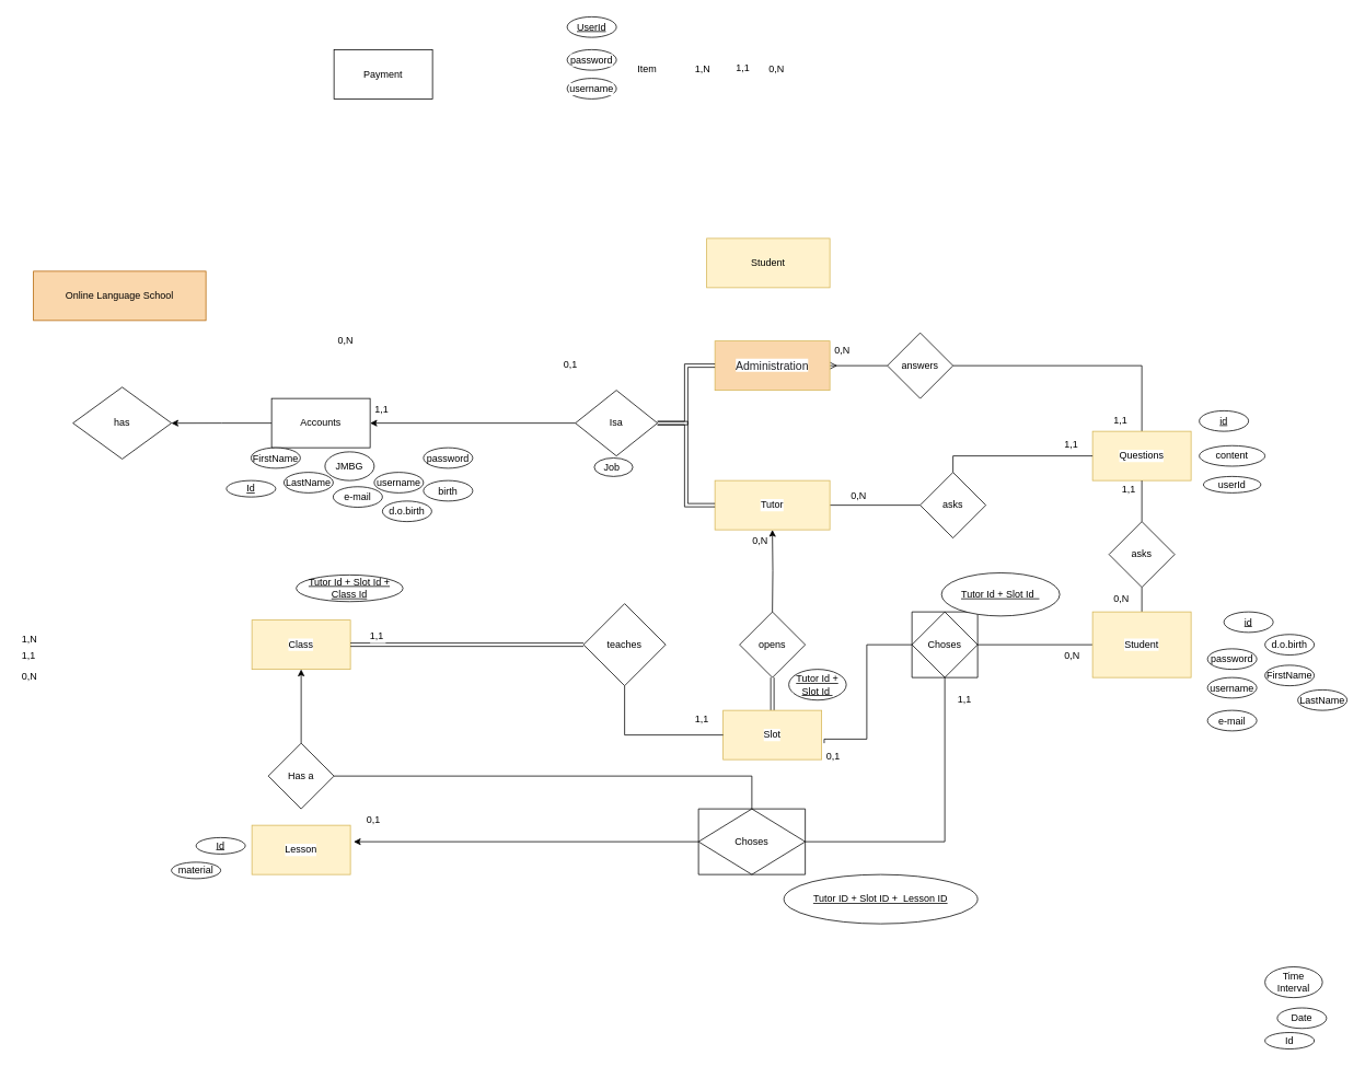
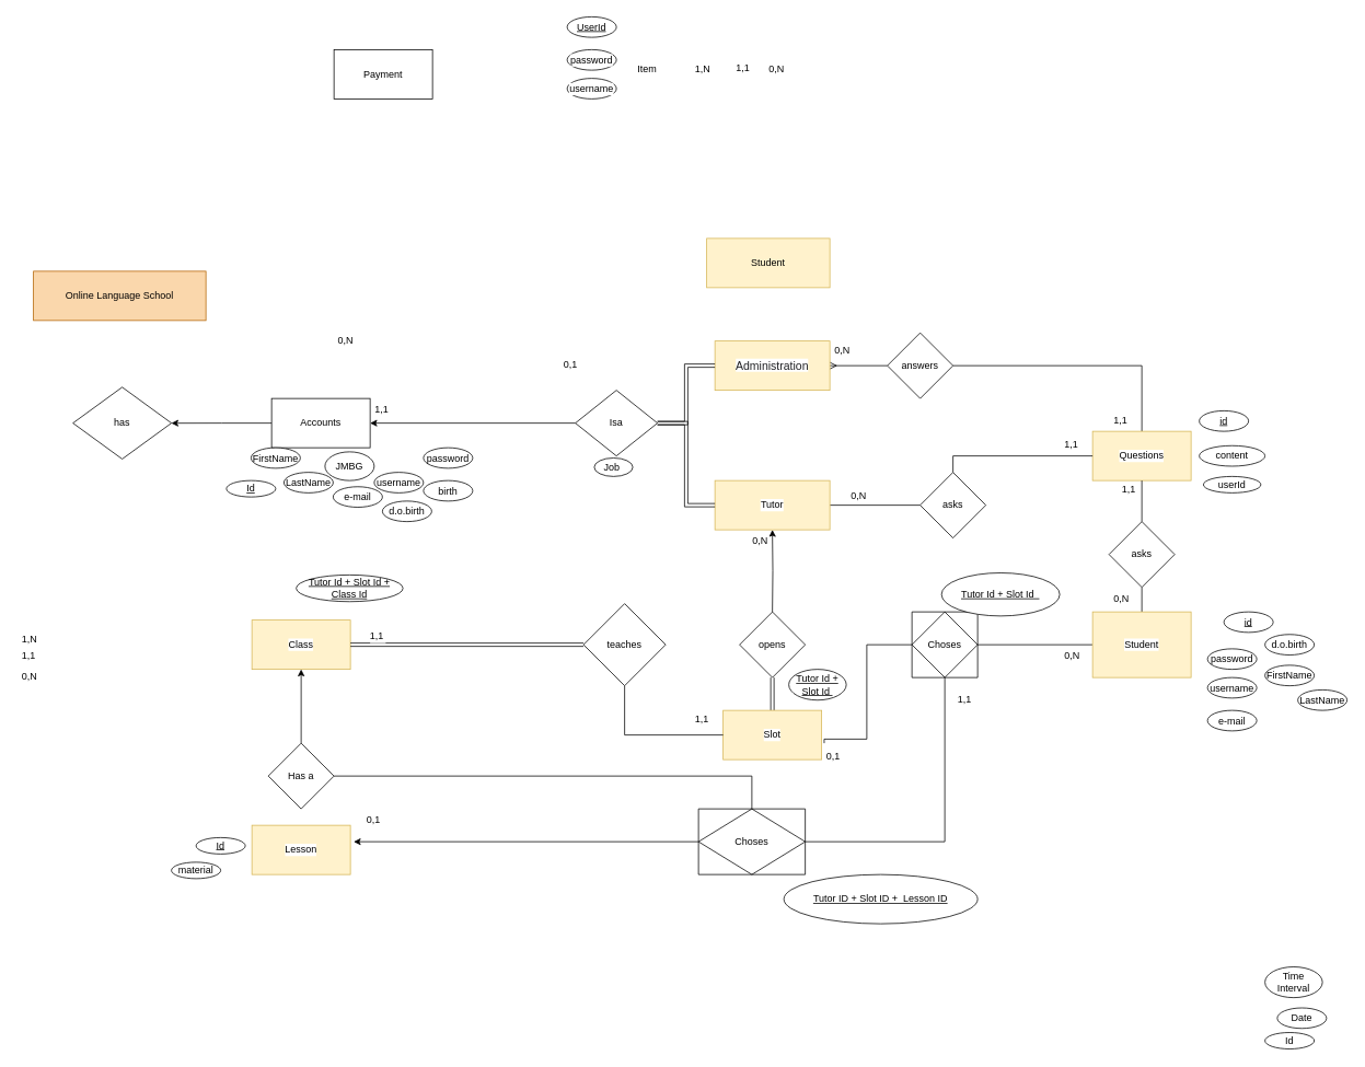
- <mxCell id="6" value="&lt;div style=&quot;text-align: left&quot;&gt;&lt;font color=&quot;#202124&quot; face=&quot;arial, sans-serif&quot;&gt;&lt;span style=&quot;font-size: 14px ; background-color: rgb(255 , 255 , 255)&quot;&gt;Administration&lt;/span&gt;&lt;/font&gt;&lt;/div&gt;" style="rounded=0;whiteSpace=wrap;html=1;strokeColor=#d6b656;fillColor=#fad7ac;fontColor=default;" parent="1" vertex="1"><mxGeometry x="870" y="415" width="140" height="60" as="geometry" /></mxCell>
+ <mxCell id="6" value="&lt;div style=&quot;text-align: left&quot;&gt;&lt;font color=&quot;#202124&quot; face=&quot;arial, sans-serif&quot;&gt;&lt;span style=&quot;font-size: 14px ; background-color: rgb(255 , 255 , 255)&quot;&gt;Administration&lt;/span&gt;&lt;/font&gt;&lt;/div&gt;" style="rounded=0;whiteSpace=wrap;html=1;strokeColor=#d6b656;fillColor=#fff2cc;fontColor=default;" parent="1" vertex="1"><mxGeometry x="870" y="415" width="140" height="60" as="geometry" /></mxCell>
